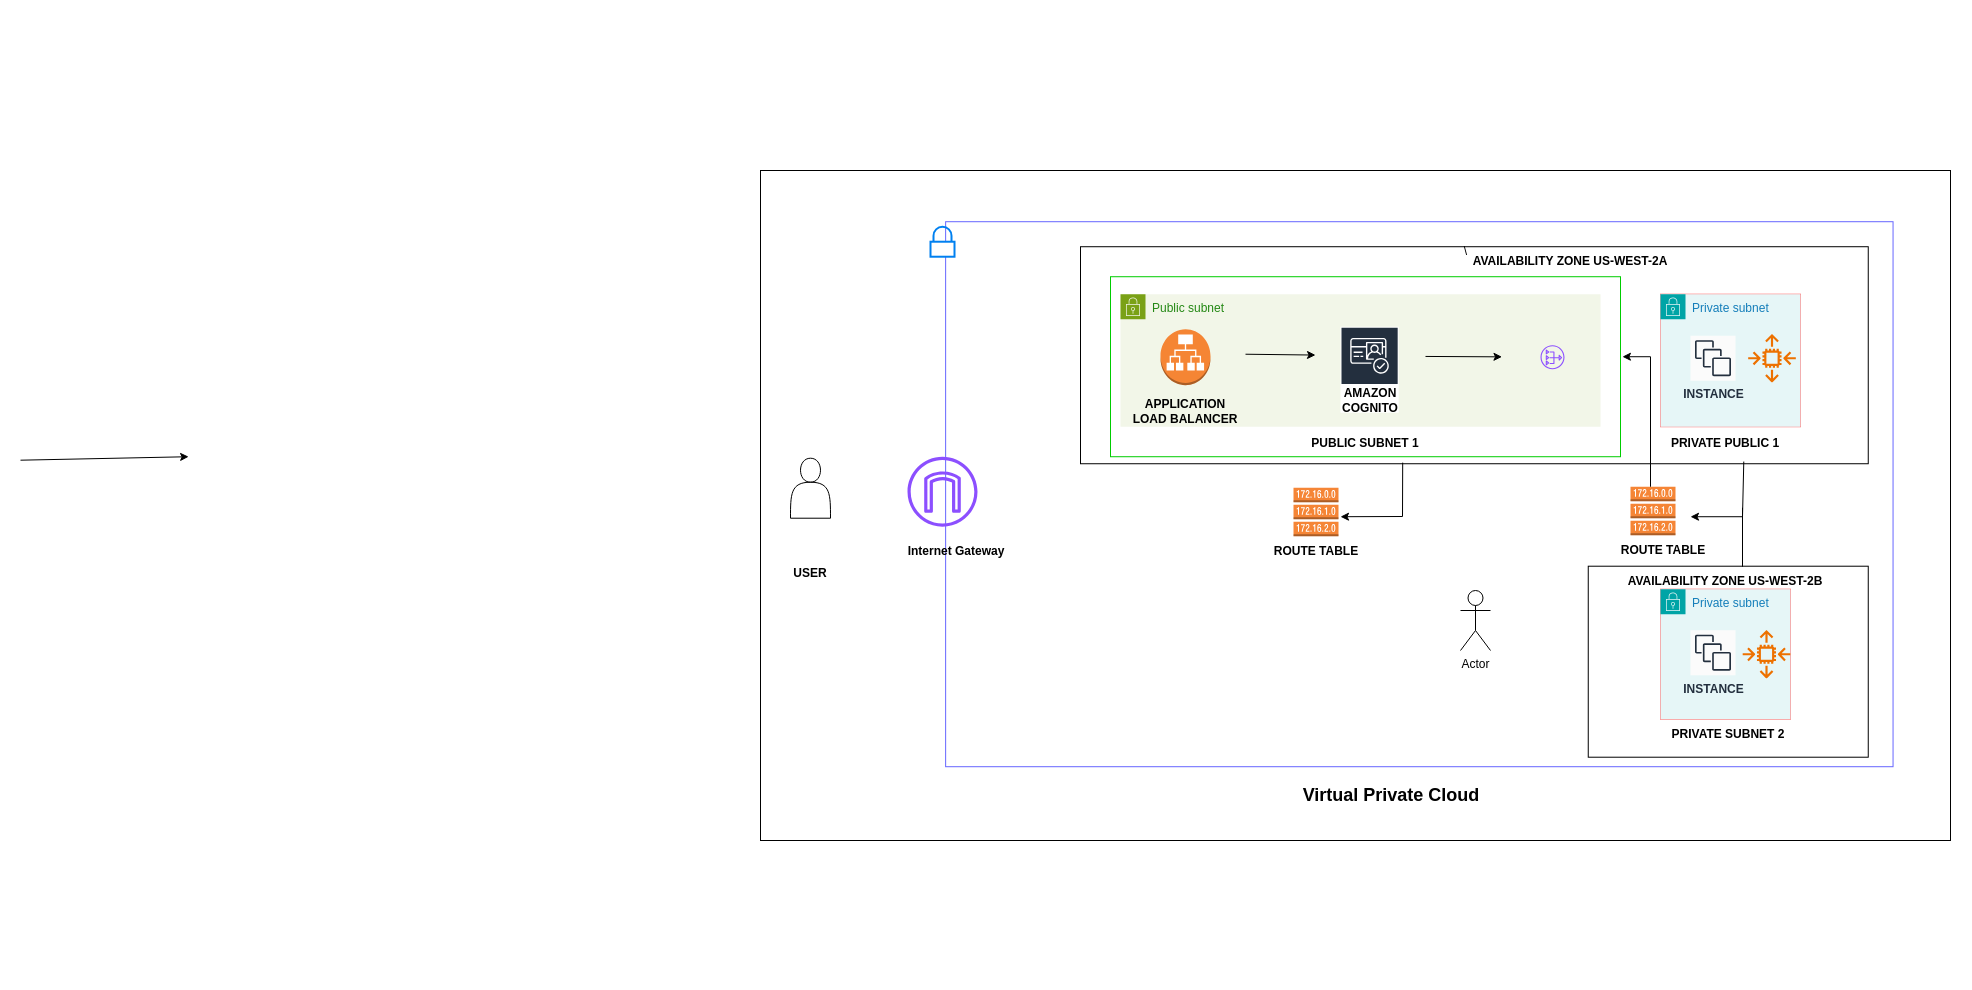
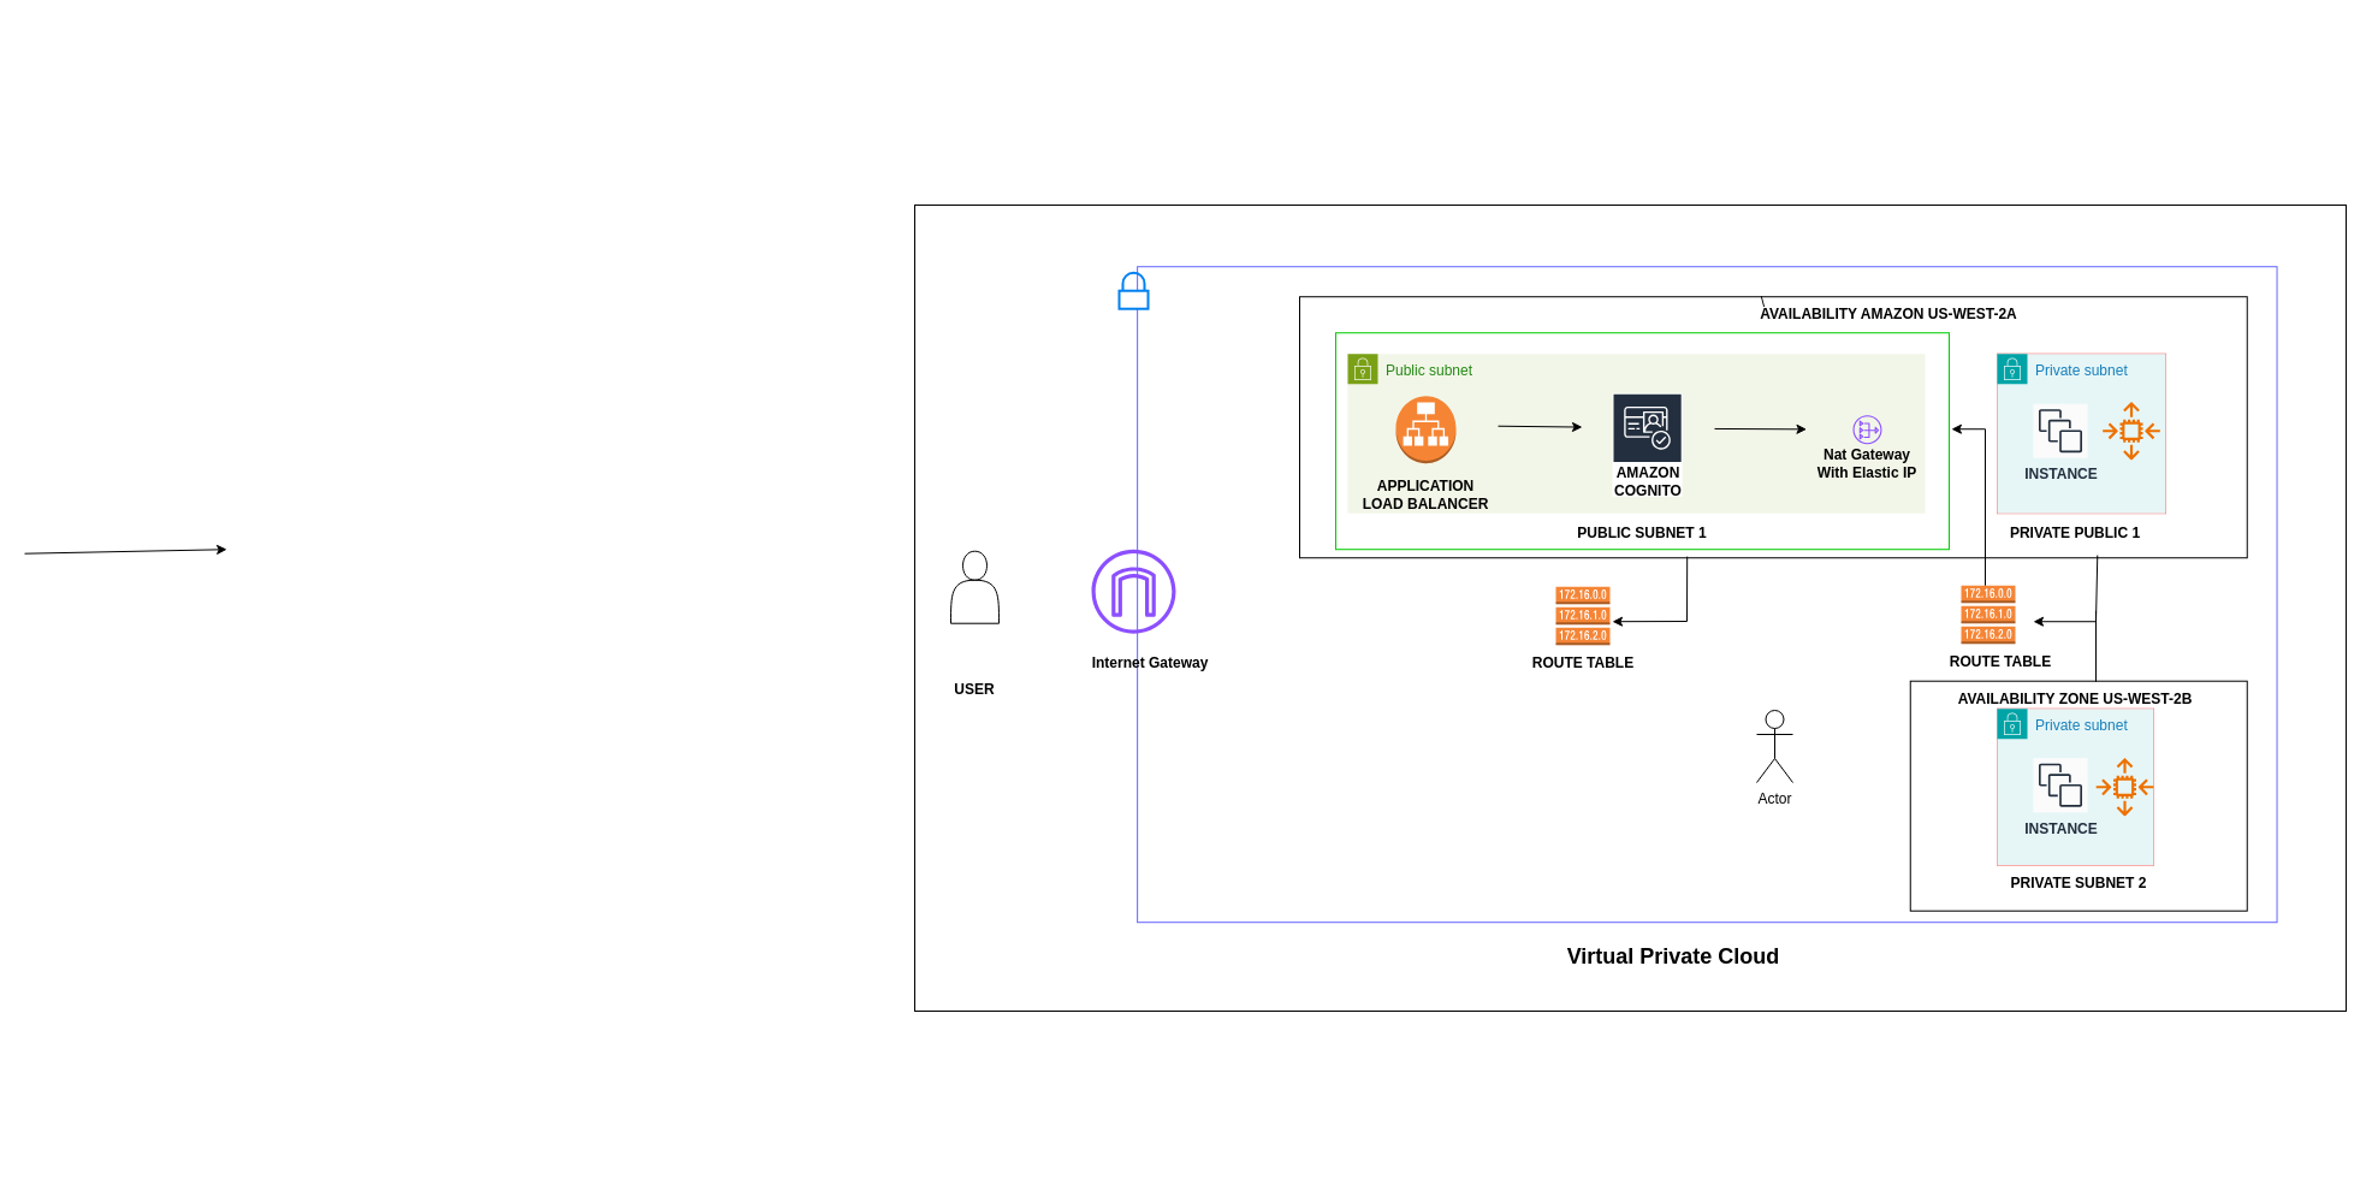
- <mxCell id="43" value="&lt;b&gt;AVAILABILITY ZONE US-WEST-2A&lt;/b&gt;" style="text;html=1;align=center;verticalAlign=middle;whiteSpace=wrap;rounded=0;" parent="1" vertex="1"><mxGeometry x="1430" y="246.22" width="280" height="30" as="geometry" /></mxCell>
+ <mxCell id="43" value="&lt;b&gt;AVAILABILITY AMAZON US-WEST-2A&lt;/b&gt;" style="text;html=1;align=center;verticalAlign=middle;whiteSpace=wrap;rounded=0;" parent="1" vertex="1"><mxGeometry x="1430" y="246.22" width="280" height="30" as="geometry" /></mxCell>
+ <mxCell id="8" value="&lt;b&gt;Nat Gateway With Elastic IP&lt;/b&gt;" style="text;html=1;align=center;verticalAlign=middle;whiteSpace=wrap;rounded=0;" parent="6" vertex="1"><mxGeometry x="389" y="76.01" width="86" height="30" as="geometry" /></mxCell>
